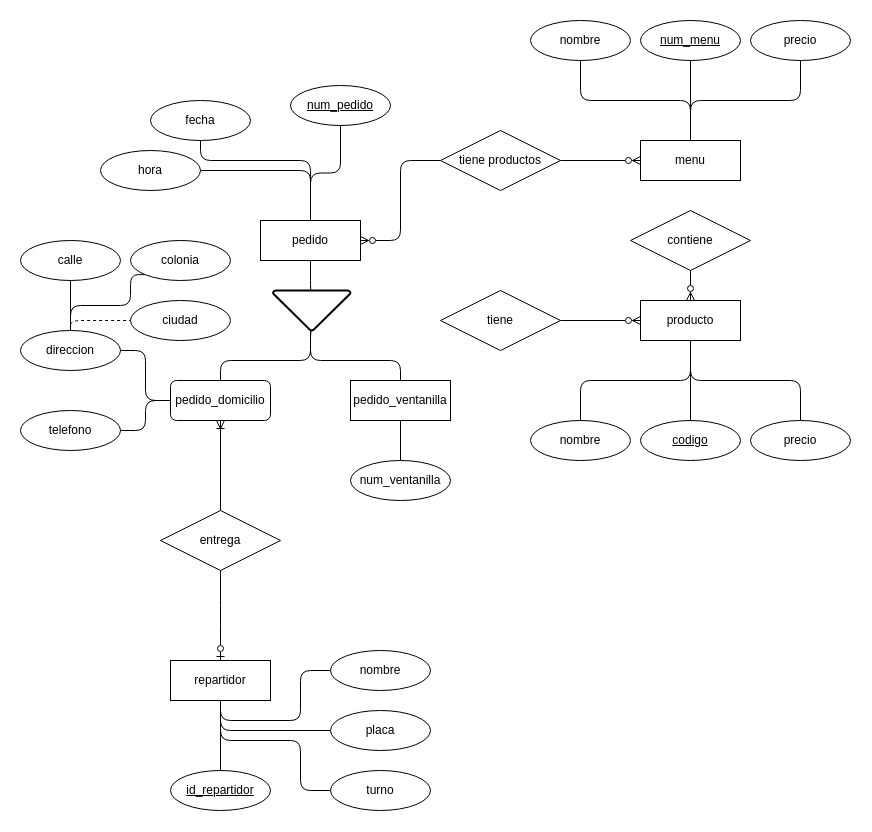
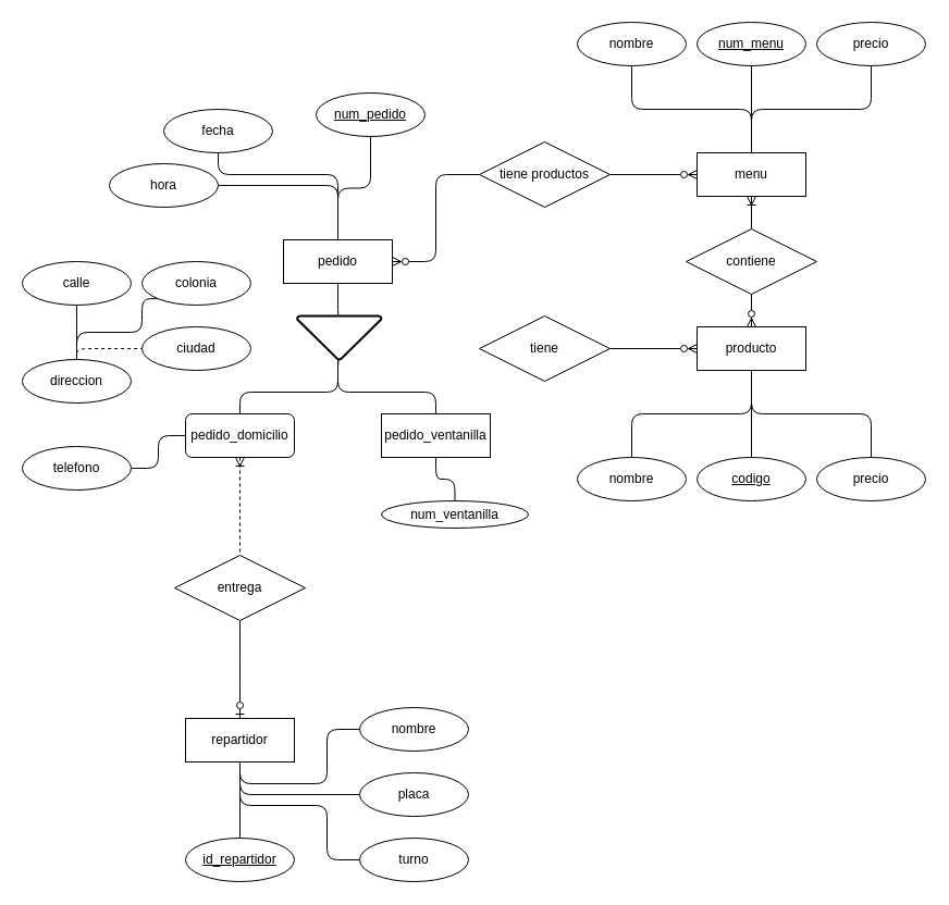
+ <mxCell id="2" style="edgeStyle=orthogonalEdgeStyle;rounded=1;orthogonalLoop=1;jettySize=auto;html=1;exitX=0.5;exitY=1;exitDx=0;exitDy=0;entryX=0.5;entryY=0;entryDx=0;entryDy=0;endArrow=none;endFill=0;curved=0;startArrow=ERoneToMany;startFill=0;" edge="1" parent="1" source="6" target="35"><mxGeometry relative="1" as="geometry" /></mxCell>
- <mxCell id="49" style="edgeStyle=orthogonalEdgeStyle;rounded=1;orthogonalLoop=1;jettySize=auto;html=1;exitX=1;exitY=0.5;exitDx=0;exitDy=0;entryX=0;entryY=0.5;entryDx=0;entryDy=0;curved=0;endArrow=none;endFill=0;" edge="1" parent="1" source="53" target="18"><mxGeometry relative="1" as="geometry" /></mxCell>
- <mxCell id="17" style="edgeStyle=orthogonalEdgeStyle;rounded=1;orthogonalLoop=1;jettySize=auto;html=1;exitX=0.5;exitY=1;exitDx=0;exitDy=0;entryX=0.5;entryY=0;entryDx=0;entryDy=0;endArrow=none;endFill=0;curved=0;startArrow=ERoneToMany;startFill=0;" edge="1" parent="1" source="18" target="25"><mxGeometry relative="1" as="geometry" /></mxCell>
+ <mxCell id="17" style="edgeStyle=orthogonalEdgeStyle;rounded=1;orthogonalLoop=1;jettySize=auto;html=1;exitX=0.5;exitY=1;exitDx=0;exitDy=0;entryX=0.5;entryY=0;entryDx=0;entryDy=0;endArrow=none;endFill=0;curved=0;startArrow=ERoneToMany;startFill=0;dashed=1;" edge="1" parent="1" source="18" target="25"><mxGeometry relative="1" as="geometry" /></mxCell>
- <mxCell id="46" value="num_ventanilla" style="ellipse;whiteSpace=wrap;html=1;align=center;" vertex="1" parent="1"><mxGeometry x="350" y="460" width="100" height="40" as="geometry" /></mxCell>
+ <mxCell id="46" value="num_ventanilla" style="ellipse;whiteSpace=wrap;html=1;align=center;" vertex="1" parent="1"><mxGeometry x="350" y="460" width="135" height="25" as="geometry" /></mxCell>
